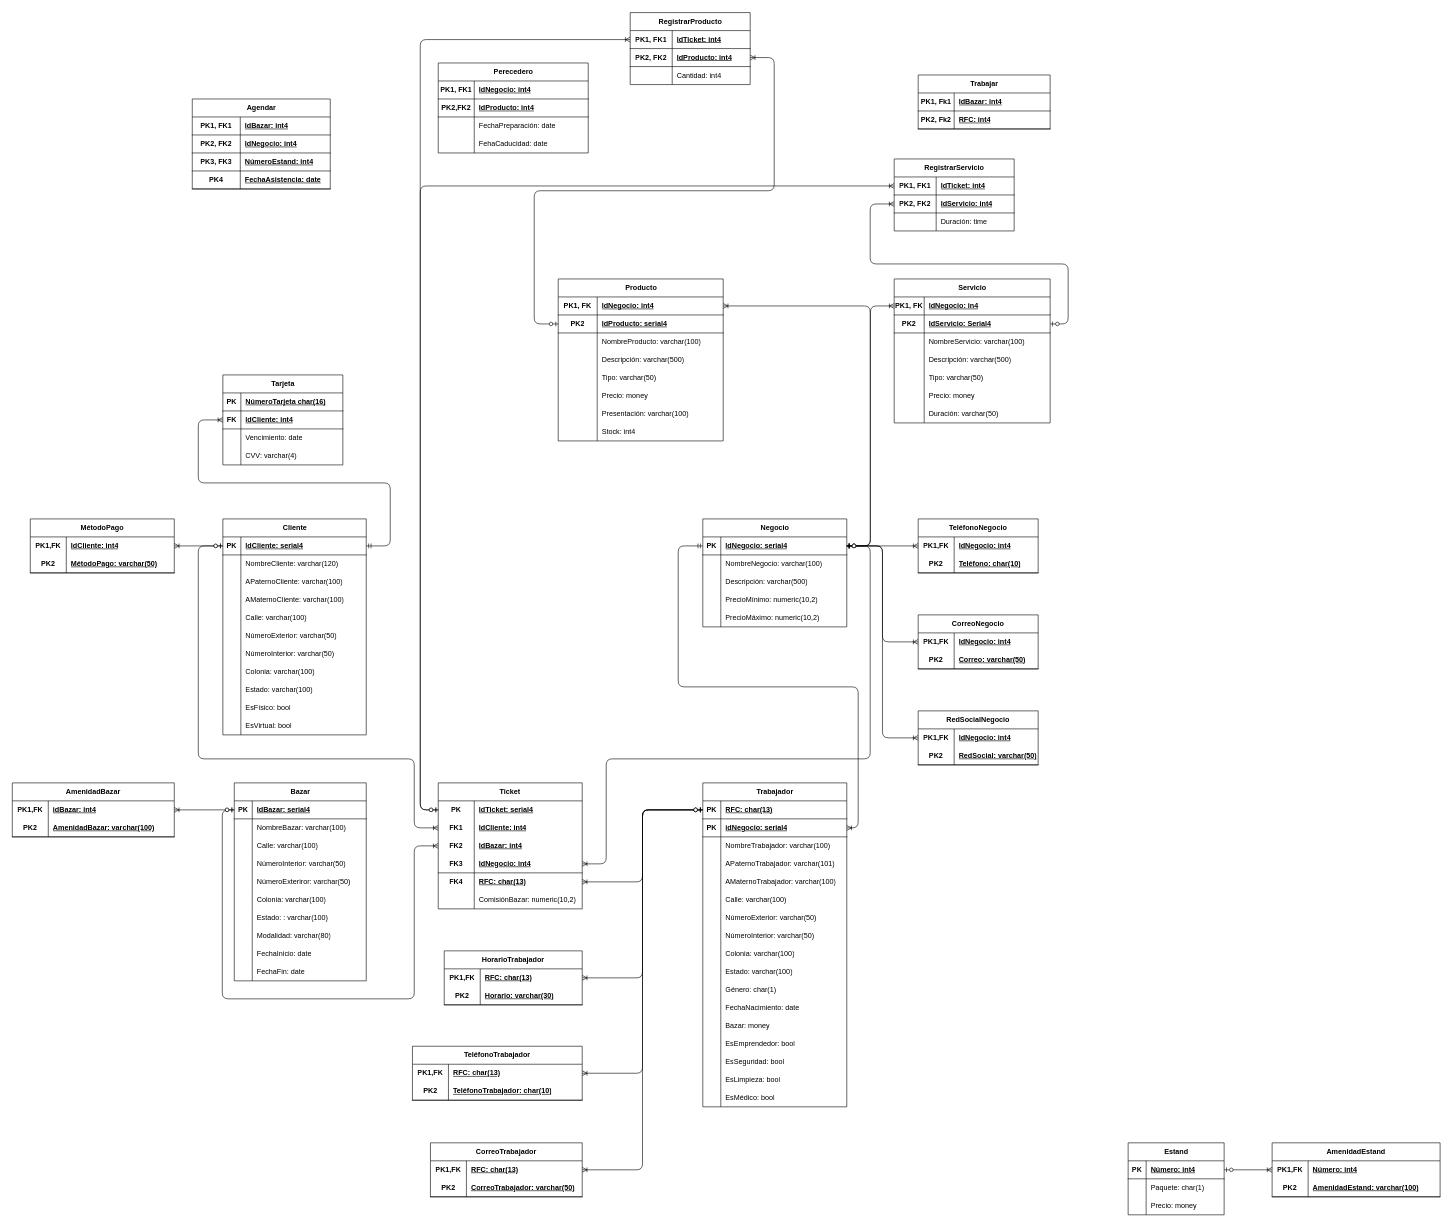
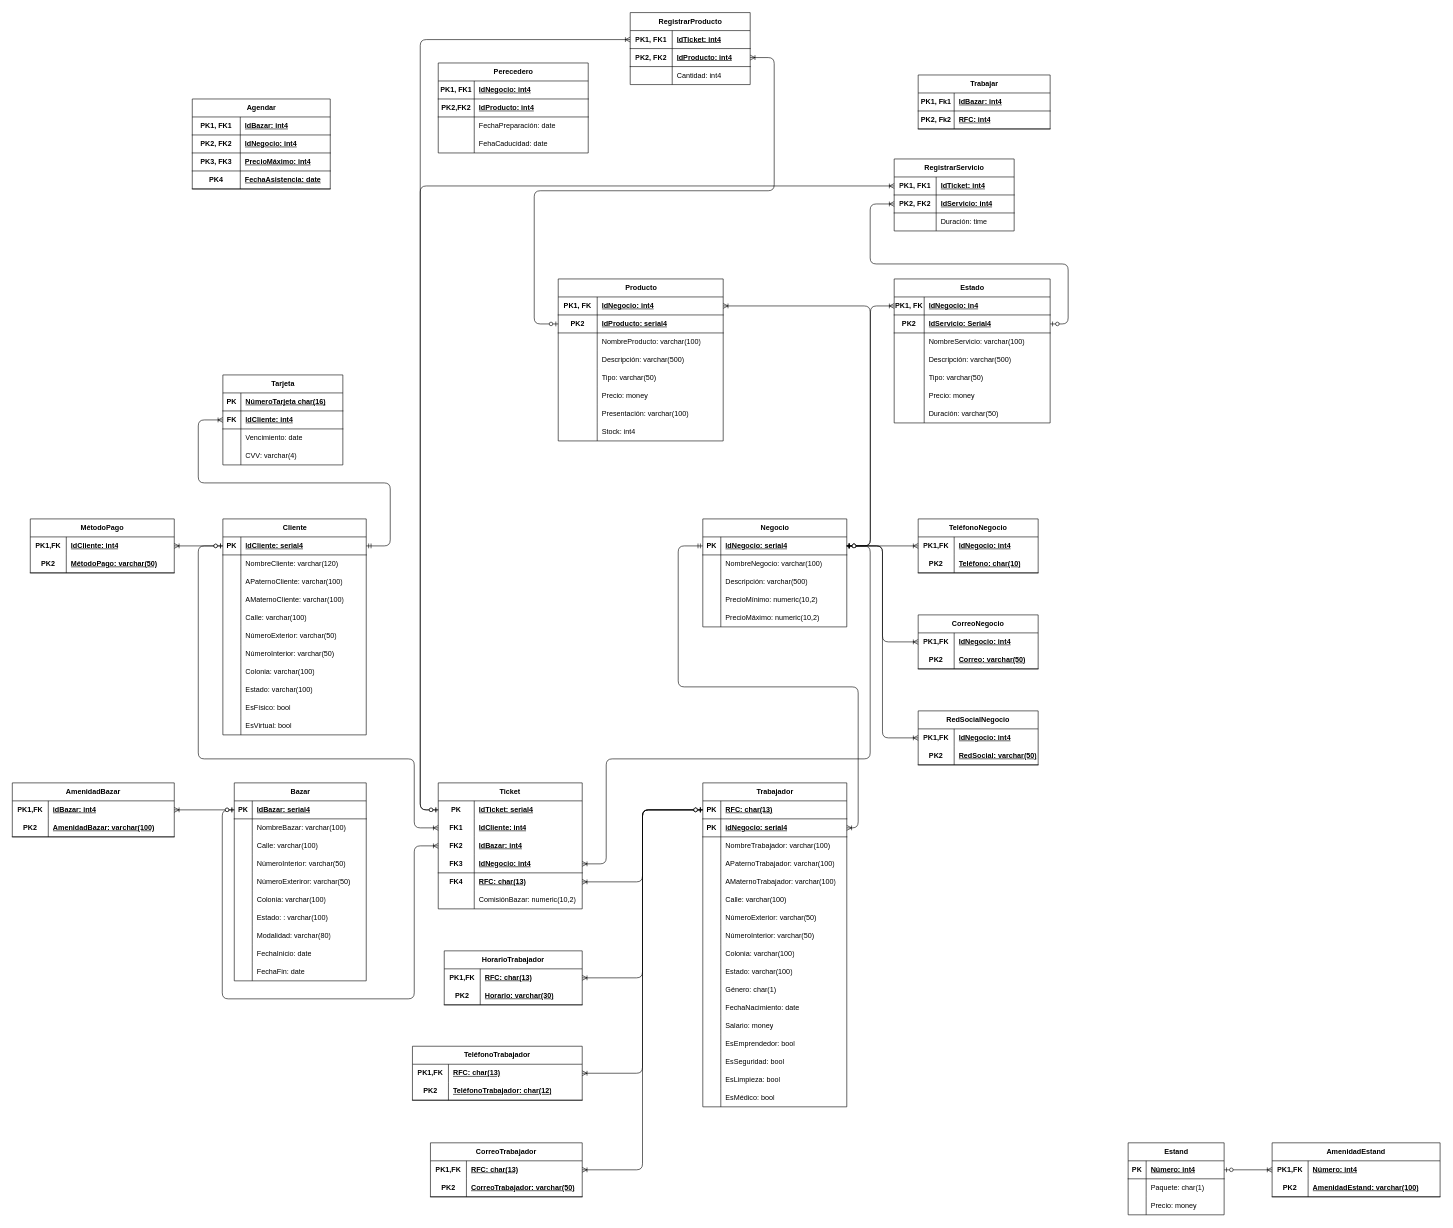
- <mxCell id="351" value="NúmeroEstand: int4" style="shape=partialRectangle;connectable=0;fillColor=none;top=0;left=0;bottom=0;right=0;align=left;spacingLeft=6;fontStyle=5;overflow=hidden;whiteSpace=wrap;html=1;" vertex="1" parent="349"><mxGeometry x="80.0" width="150" height="30" as="geometry"><mxRectangle width="150" height="30" as="alternateBounds" /></mxGeometry></mxCell>
+ <mxCell id="351" value="PrecioMáximo: int4" style="shape=partialRectangle;connectable=0;fillColor=none;top=0;left=0;bottom=0;right=0;align=left;spacingLeft=6;fontStyle=5;overflow=hidden;whiteSpace=wrap;html=1;" vertex="1" parent="349"><mxGeometry x="80.0" width="150" height="30" as="geometry"><mxRectangle width="150" height="30" as="alternateBounds" /></mxGeometry></mxCell>
- <mxCell id="263" value="Servicio" style="shape=table;startSize=30;container=1;collapsible=1;childLayout=tableLayout;fixedRows=1;rowLines=0;fontStyle=1;align=center;resizeLast=1;html=1;" vertex="1" parent="1"><mxGeometry x="1490" y="464" width="260" height="240" as="geometry" /></mxCell>
+ <mxCell id="263" value="Estado" style="shape=table;startSize=30;container=1;collapsible=1;childLayout=tableLayout;fixedRows=1;rowLines=0;fontStyle=1;align=center;resizeLast=1;html=1;" vertex="1" parent="1"><mxGeometry x="1490" y="464" width="260" height="240" as="geometry" /></mxCell>
- <mxCell id="106" value="APaternoTrabajador: varchar(101)" style="shape=partialRectangle;connectable=0;fillColor=none;top=0;left=0;bottom=0;right=0;align=left;spacingLeft=6;overflow=hidden;whiteSpace=wrap;html=1;" vertex="1" parent="104"><mxGeometry x="30" width="210" height="30" as="geometry"><mxRectangle width="210" height="30" as="alternateBounds" /></mxGeometry></mxCell>
+ <mxCell id="106" value="APaternoTrabajador: varchar(100)" style="shape=partialRectangle;connectable=0;fillColor=none;top=0;left=0;bottom=0;right=0;align=left;spacingLeft=6;overflow=hidden;whiteSpace=wrap;html=1;" vertex="1" parent="104"><mxGeometry x="30" width="210" height="30" as="geometry"><mxRectangle width="210" height="30" as="alternateBounds" /></mxGeometry></mxCell>
- <mxCell id="133" value="Bazar: money" style="shape=partialRectangle;connectable=0;fillColor=none;top=0;left=0;bottom=0;right=0;align=left;spacingLeft=6;overflow=hidden;whiteSpace=wrap;html=1;" vertex="1" parent="131"><mxGeometry x="30" width="210" height="30" as="geometry"><mxRectangle width="210" height="30" as="alternateBounds" /></mxGeometry></mxCell>
+ <mxCell id="133" value="Salario: money" style="shape=partialRectangle;connectable=0;fillColor=none;top=0;left=0;bottom=0;right=0;align=left;spacingLeft=6;overflow=hidden;whiteSpace=wrap;html=1;" vertex="1" parent="131"><mxGeometry x="30" width="210" height="30" as="geometry"><mxRectangle width="210" height="30" as="alternateBounds" /></mxGeometry></mxCell>
- <mxCell id="159" value="TeléfonoTrabajador: char(10)" style="shape=partialRectangle;connectable=0;fillColor=none;top=0;left=0;bottom=0;right=0;align=left;spacingLeft=6;fontStyle=5;overflow=hidden;html=1;whiteSpace=wrap;" vertex="1" parent="157"><mxGeometry x="60" width="223" height="30" as="geometry"><mxRectangle width="223" height="30" as="alternateBounds" /></mxGeometry></mxCell>
+ <mxCell id="159" value="TeléfonoTrabajador: char(12)" style="shape=partialRectangle;connectable=0;fillColor=none;top=0;left=0;bottom=0;right=0;align=left;spacingLeft=6;fontStyle=5;overflow=hidden;html=1;whiteSpace=wrap;" vertex="1" parent="157"><mxGeometry x="60" width="223" height="30" as="geometry"><mxRectangle width="223" height="30" as="alternateBounds" /></mxGeometry></mxCell>
